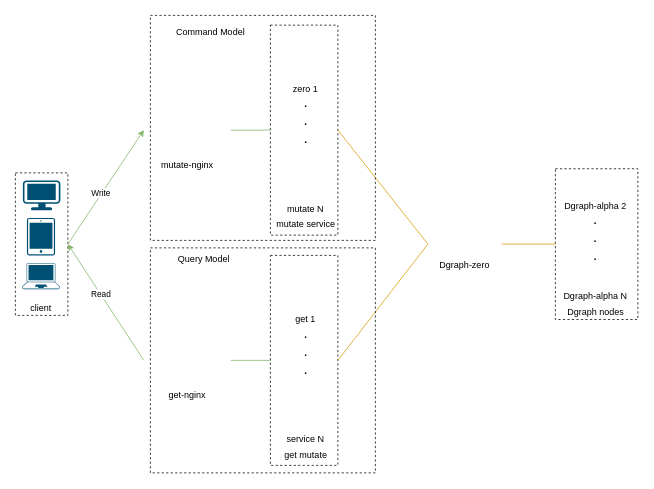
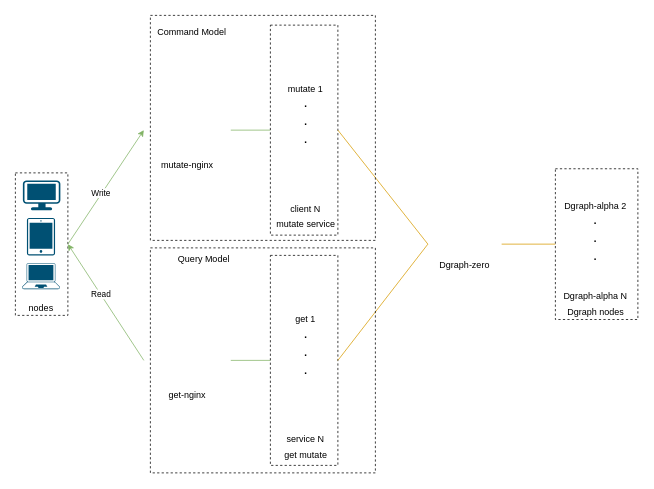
- <mxCell id="36" value="Command Model" style="text;html=1;align=center;verticalAlign=middle;resizable=0;points=[];autosize=1;" parent="1" vertex="1"><mxGeometry x="225" y="33" width="110" height="20" as="geometry" /></mxCell>
+ <mxCell id="36" value="Command Model" style="text;html=1;align=center;verticalAlign=middle;resizable=0;points=[];autosize=1;" parent="1" vertex="1"><mxGeometry x="200" y="33" width="110" height="20" as="geometry" /></mxCell>
- <mxCell id="16" value="zero 1" style="shape=image;verticalLabelPosition=bottom;labelBackgroundColor=#ffffff;verticalAlign=top;aspect=fixed;imageAspect=0;image=https://www.securitylab.ru/upload/iblock/699/699471d787ea424b3ed95e6a21f8f586.png;" parent="1" vertex="1"><mxGeometry x="380.25" y="43" width="53.29" height="61.5" as="geometry" /></mxCell>
+ <mxCell id="16" value="mutate 1" style="shape=image;verticalLabelPosition=bottom;labelBackgroundColor=#ffffff;verticalAlign=top;aspect=fixed;imageAspect=0;image=https://www.securitylab.ru/upload/iblock/699/699471d787ea424b3ed95e6a21f8f586.png;" parent="1" vertex="1"><mxGeometry x="380.25" y="43" width="53.29" height="61.5" as="geometry" /></mxCell>
- <mxCell id="17" value="mutate N" style="shape=image;verticalLabelPosition=bottom;labelBackgroundColor=#ffffff;verticalAlign=top;aspect=fixed;imageAspect=0;image=https://www.securitylab.ru/upload/iblock/699/699471d787ea424b3ed95e6a21f8f586.png;" parent="1" vertex="1"><mxGeometry x="380.25" y="203" width="53.29" height="61.5" as="geometry" /></mxCell>
+ <mxCell id="17" value="client N" style="shape=image;verticalLabelPosition=bottom;labelBackgroundColor=#ffffff;verticalAlign=top;aspect=fixed;imageAspect=0;image=https://www.securitylab.ru/upload/iblock/699/699471d787ea424b3ed95e6a21f8f586.png;" parent="1" vertex="1"><mxGeometry x="380.25" y="203" width="53.29" height="61.5" as="geometry" /></mxCell>
- <mxCell id="6" value="client" style="text;html=1;strokeColor=none;fillColor=none;align=center;verticalAlign=middle;whiteSpace=wrap;rounded=0;dashed=1;" parent="1" vertex="1"><mxGeometry x="36.26" y="400" width="37.48" height="20" as="geometry" /></mxCell>
+ <mxCell id="6" value="nodes" style="text;html=1;strokeColor=none;fillColor=none;align=center;verticalAlign=middle;whiteSpace=wrap;rounded=0;dashed=1;" parent="1" vertex="1"><mxGeometry x="36.26" y="400" width="37.48" height="20" as="geometry" /></mxCell>
